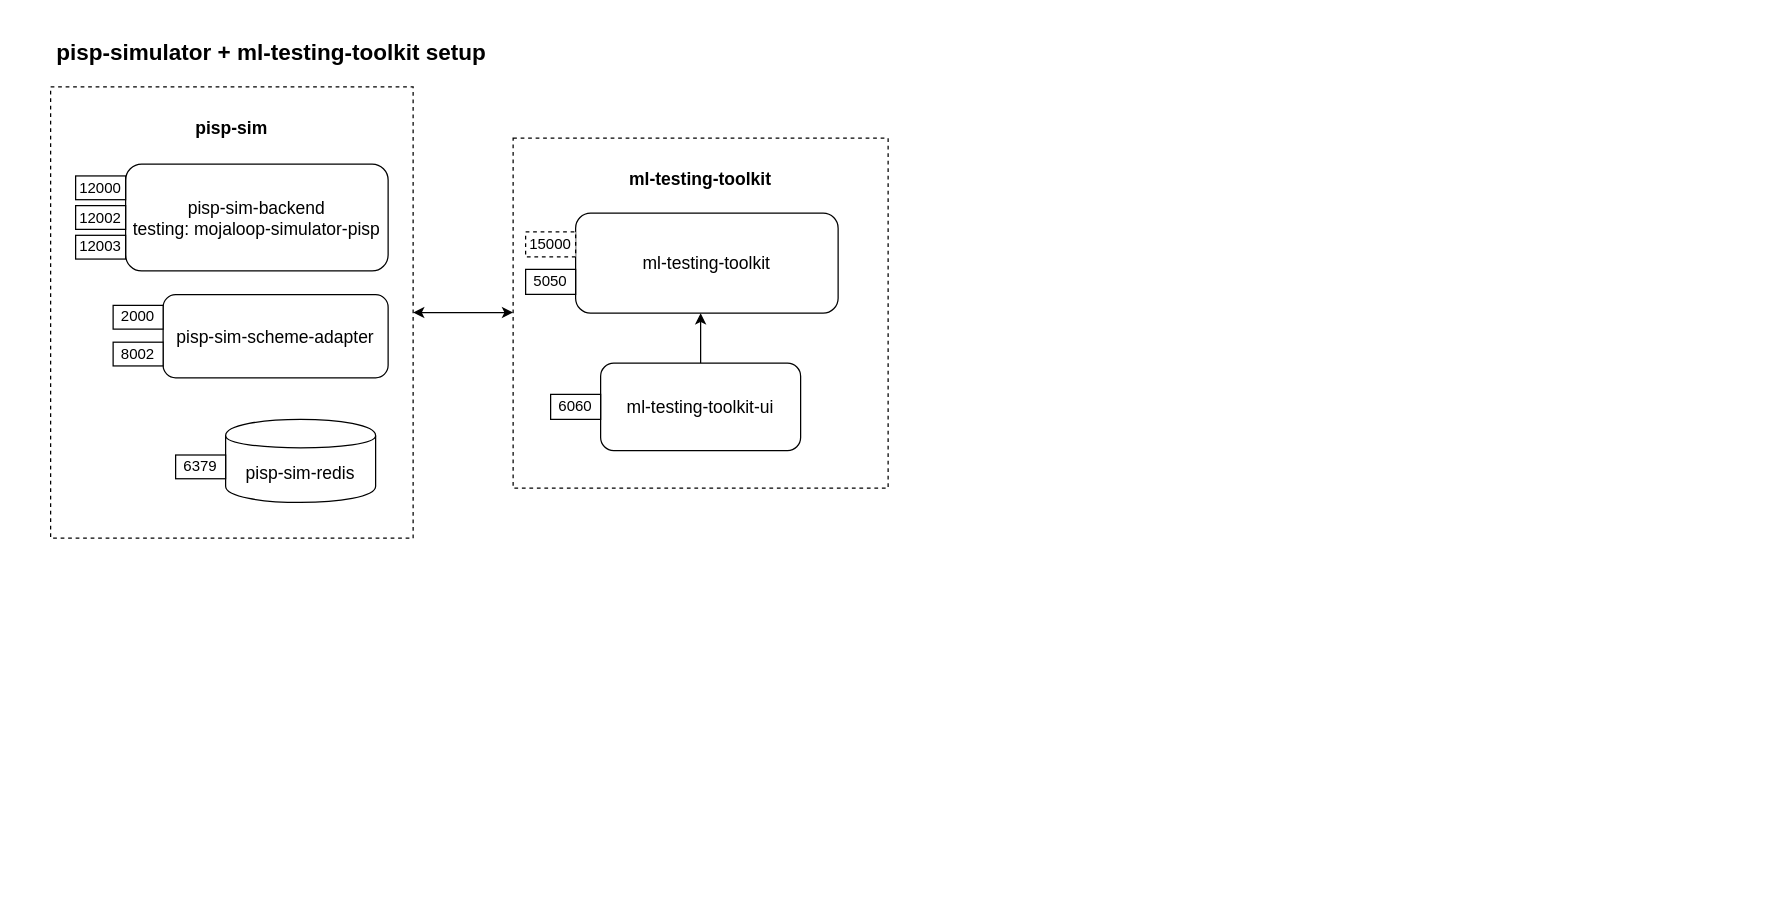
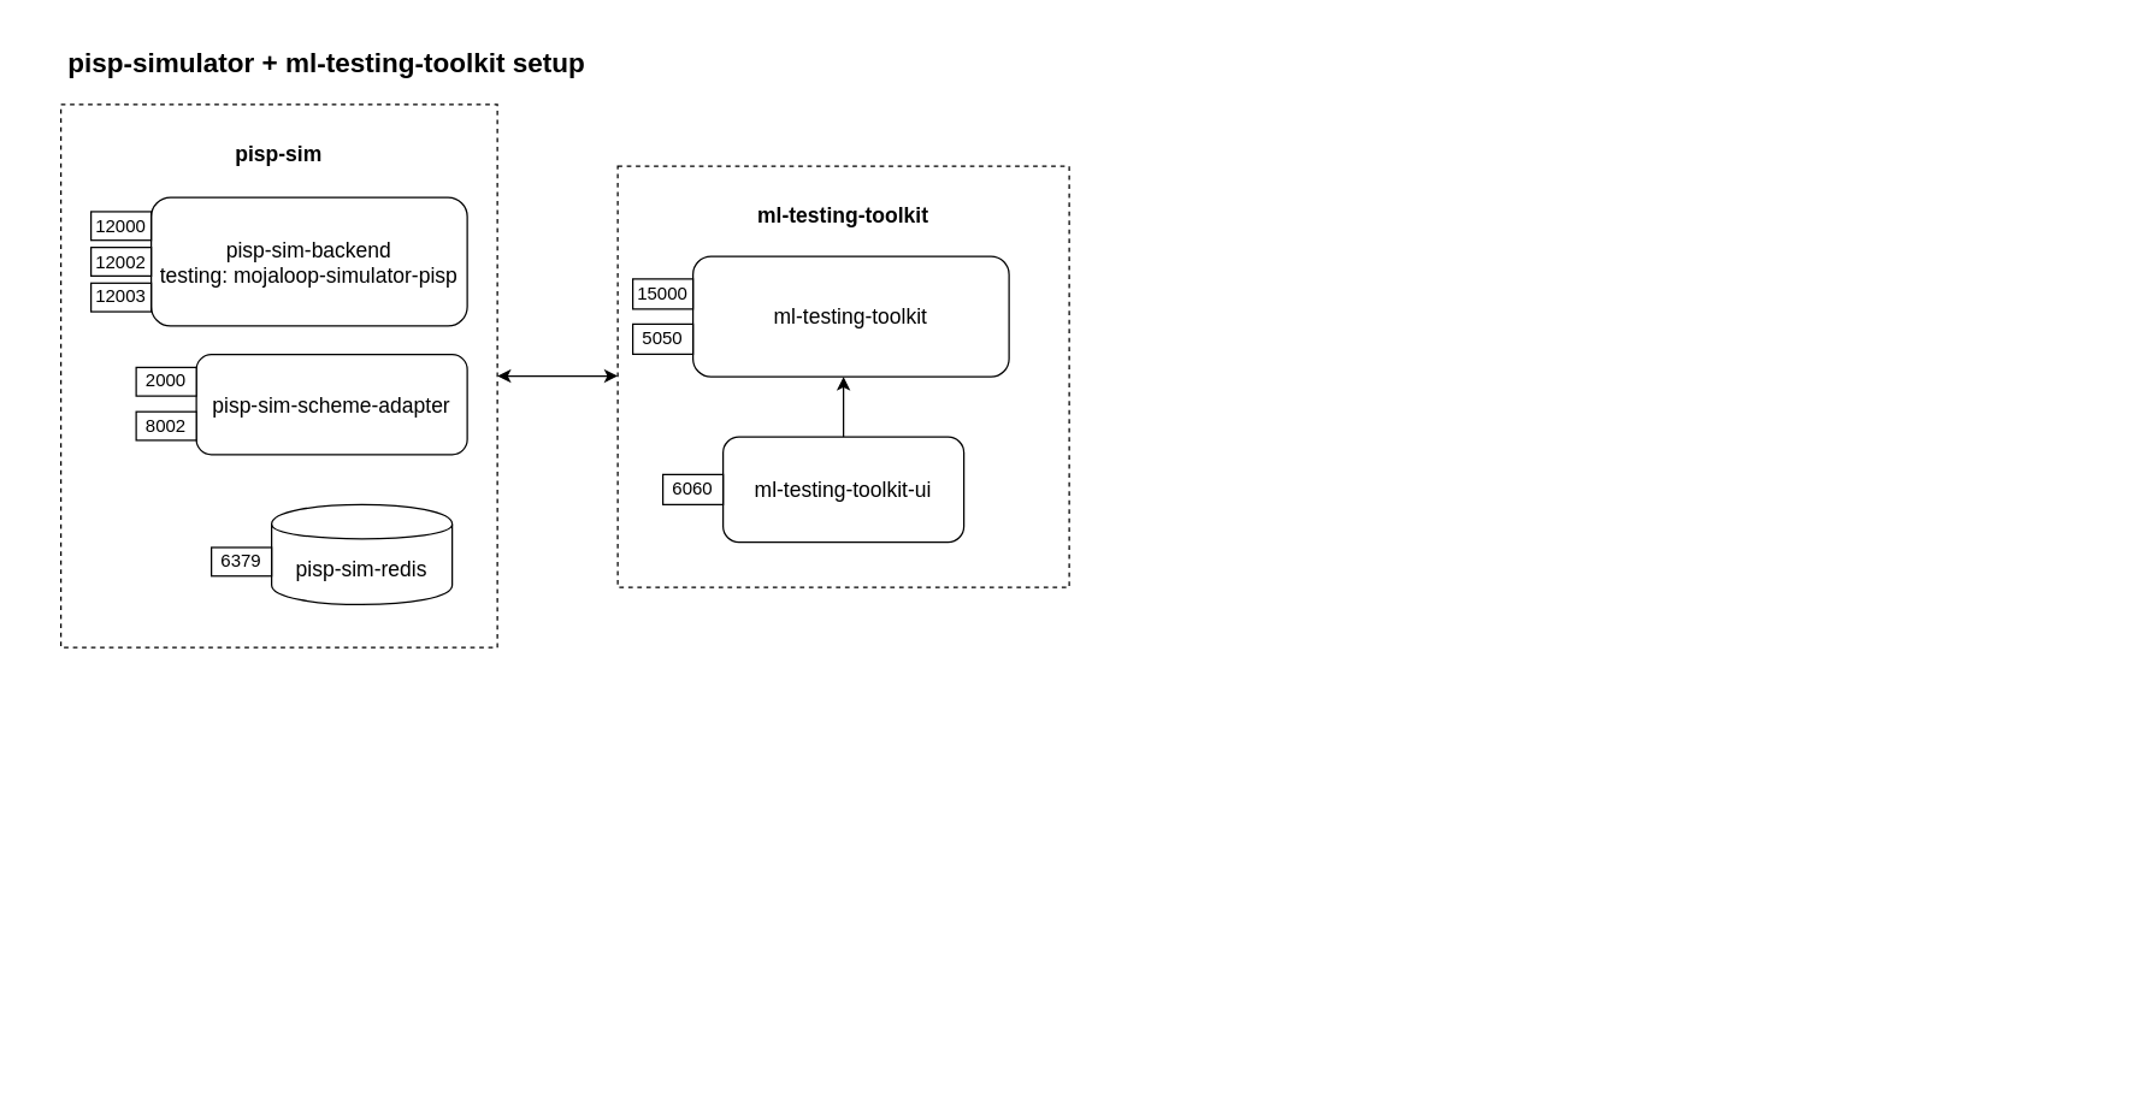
- <mxCell id="22" value="15000" style="rounded=0;whiteSpace=wrap;html=1;align=center;dashed=1;" parent="19" vertex="1"><mxGeometry x="10" y="135" width="40" height="20" as="geometry" /></mxCell>
+ <mxCell id="22" value="15000" style="rounded=0;whiteSpace=wrap;html=1;align=center;" parent="19" vertex="1"><mxGeometry x="10" y="135" width="40" height="20" as="geometry" /></mxCell>
